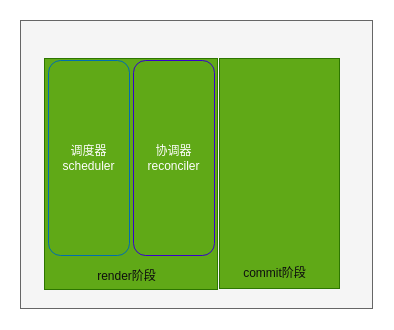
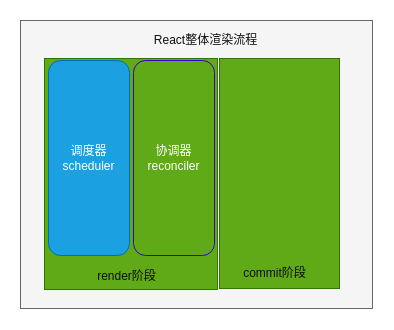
+ <mxCell id="9" value="React整体渲染流程" style="text;html=1;align=center;verticalAlign=middle;whiteSpace=wrap;rounded=0;fontColor=#0f0f0f;" vertex="1" parent="1"><mxGeometry x="133" y="25" width="144.5" height="30" as="geometry" /></mxCell>
- <mxCell id="7" value="调度器scheduler" style="rounded=1;whiteSpace=wrap;html=1;fillColor=#60a917;fontColor=#ffffff;strokeColor=#006EAF;" vertex="1" parent="1"><mxGeometry x="48" y="60" width="81" height="195" as="geometry" /></mxCell>
+ <mxCell id="7" value="调度器scheduler" style="rounded=1;whiteSpace=wrap;html=1;fillColor=#1ba1e2;fontColor=#ffffff;strokeColor=#006EAF;" vertex="1" parent="1"><mxGeometry x="48" y="60" width="81" height="195" as="geometry" /></mxCell>
